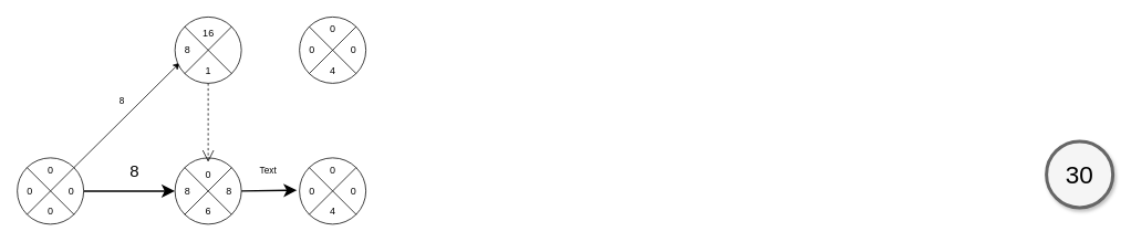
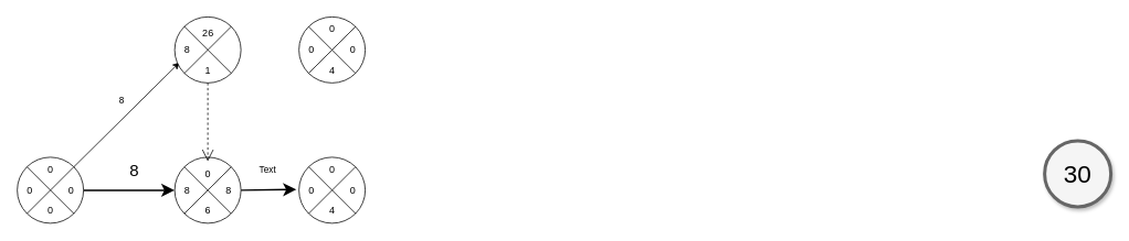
- <mxCell id="30" value="16" style="text;html=1;align=center;verticalAlign=middle;resizable=0;points=[];autosize=1;strokeColor=none;fillColor=none;" vertex="1" parent="27"><mxGeometry x="20" y="5" width="40" height="30" as="geometry" /></mxCell>
+ <mxCell id="30" value="26" style="text;html=1;align=center;verticalAlign=middle;resizable=0;points=[];autosize=1;strokeColor=none;fillColor=none;" vertex="1" parent="27"><mxGeometry x="20" y="5" width="40" height="30" as="geometry" /></mxCell>
